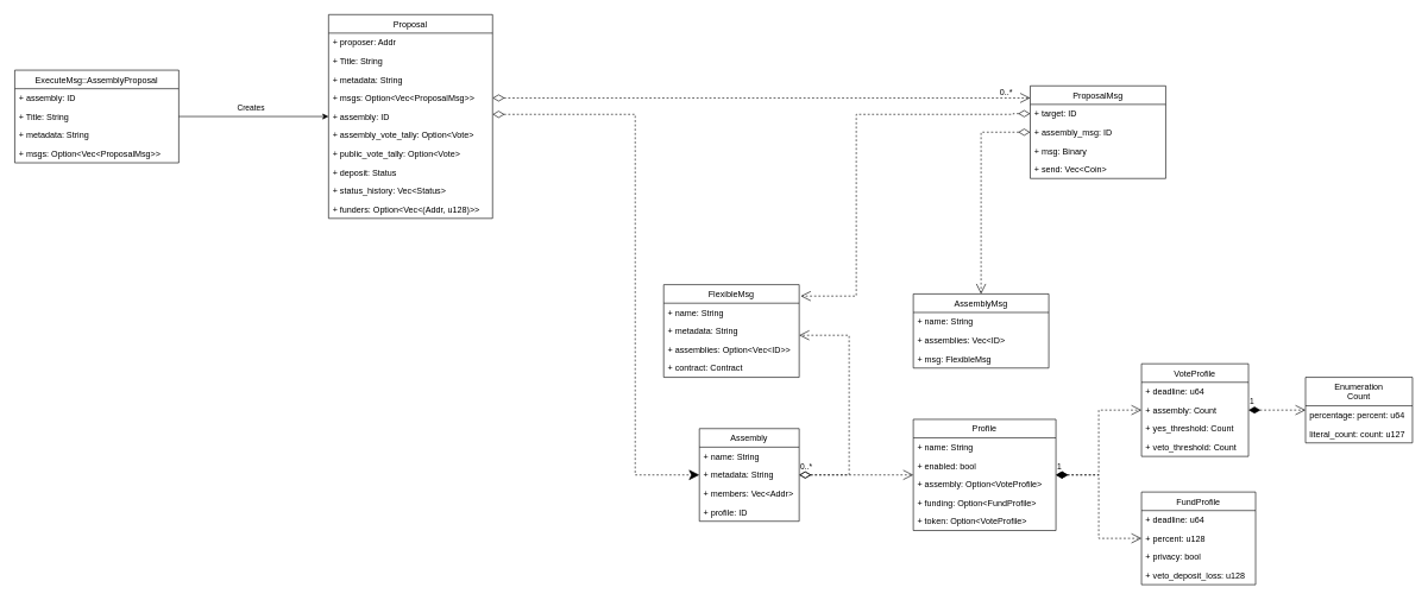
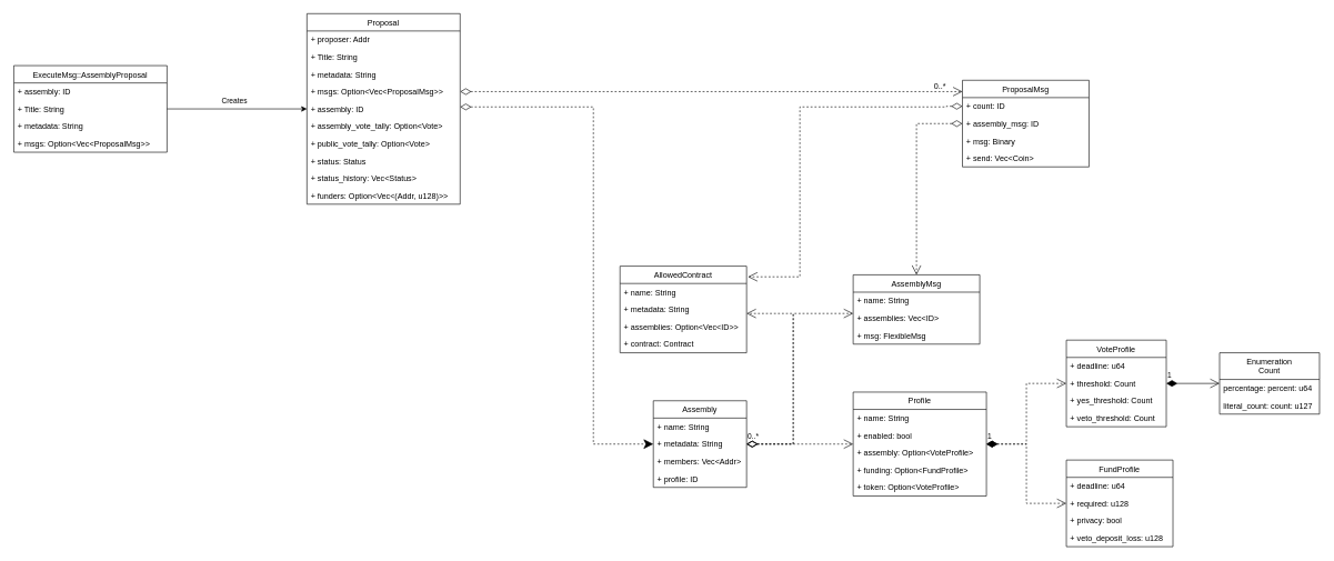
- <mxCell id="53" value="+ target: ID" style="text;strokeColor=none;fillColor=none;align=left;verticalAlign=top;spacingLeft=4;spacingRight=4;overflow=hidden;rotatable=0;points=[[0,0.5],[1,0.5]];portConstraint=eastwest;" parent="52" vertex="1"><mxGeometry y="26" width="190" height="26" as="geometry" /></mxCell>
+ <mxCell id="53" value="+ count: ID" style="text;strokeColor=none;fillColor=none;align=left;verticalAlign=top;spacingLeft=4;spacingRight=4;overflow=hidden;rotatable=0;points=[[0,0.5],[1,0.5]];portConstraint=eastwest;" parent="52" vertex="1"><mxGeometry y="26" width="190" height="26" as="geometry" /></mxCell>
- <mxCell id="49" value="+ deposit: Status" style="text;strokeColor=none;fillColor=none;align=left;verticalAlign=top;spacingLeft=4;spacingRight=4;overflow=hidden;rotatable=0;points=[[0,0.5],[1,0.5]];portConstraint=eastwest;" parent="41" vertex="1"><mxGeometry y="208" width="230" height="26" as="geometry" /></mxCell>
+ <mxCell id="49" value="+ status: Status" style="text;strokeColor=none;fillColor=none;align=left;verticalAlign=top;spacingLeft=4;spacingRight=4;overflow=hidden;rotatable=0;points=[[0,0.5],[1,0.5]];portConstraint=eastwest;" parent="41" vertex="1"><mxGeometry y="208" width="230" height="26" as="geometry" /></mxCell>
- <mxCell id="30" value="FlexibleMsg" style="swimlane;fontStyle=0;childLayout=stackLayout;horizontal=1;startSize=26;fillColor=none;horizontalStack=0;resizeParent=1;resizeParentMax=0;resizeLast=0;collapsible=1;marginBottom=0;" parent="1" vertex="1"><mxGeometry x="930" y="399" width="190" height="130" as="geometry"><mxRectangle x="50" y="50" width="90" height="30" as="alternateBounds" /></mxGeometry></mxCell>
+ <mxCell id="30" value="AllowedContract" style="swimlane;fontStyle=0;childLayout=stackLayout;horizontal=1;startSize=26;fillColor=none;horizontalStack=0;resizeParent=1;resizeParentMax=0;resizeLast=0;collapsible=1;marginBottom=0;" parent="1" vertex="1"><mxGeometry x="930" y="399" width="190" height="130" as="geometry"><mxRectangle x="50" y="50" width="90" height="30" as="alternateBounds" /></mxGeometry></mxCell>
+ <mxCell id="40" value="" style="endArrow=open;html=1;endSize=12;startArrow=diamondThin;startSize=14;startFill=0;edgeStyle=orthogonalEdgeStyle;align=left;verticalAlign=bottom;rounded=0;dashed=1;" parent="1" source="2" target="36" edge="1"><mxGeometry x="-1" y="3" relative="1" as="geometry"><mxPoint x="1130" y="676" as="sourcePoint" /><mxPoint x="1290" y="485" as="targetPoint" /><Array as="points"><mxPoint x="1190" y="666" /><mxPoint x="1190" y="470" /></Array></mxGeometry></mxCell>
- <mxCell id="28" value="1" style="endArrow=open;html=1;endSize=12;startArrow=diamondThin;startSize=14;startFill=1;edgeStyle=orthogonalEdgeStyle;align=left;verticalAlign=bottom;rounded=0;dashed=1;" parent="1" source="16" target="13" edge="1"><mxGeometry x="-1" y="3" relative="1" as="geometry"><mxPoint x="1490" y="676" as="sourcePoint" /><mxPoint x="1610" y="585" as="targetPoint" /></mxGeometry></mxCell>
+ <mxCell id="28" value="1" style="endArrow=open;html=1;endSize=12;startArrow=diamondThin;startSize=14;startFill=1;edgeStyle=orthogonalEdgeStyle;align=left;verticalAlign=bottom;rounded=0;dashed=0;" parent="1" source="16" target="13" edge="1"><mxGeometry x="-1" y="3" relative="1" as="geometry"><mxPoint x="1490" y="676" as="sourcePoint" /><mxPoint x="1610" y="585" as="targetPoint" /></mxGeometry></mxCell>
- <mxCell id="18" value="+ assembly: Count" style="text;strokeColor=none;fillColor=none;align=left;verticalAlign=top;spacingLeft=4;spacingRight=4;overflow=hidden;rotatable=0;points=[[0,0.5],[1,0.5]];portConstraint=eastwest;" parent="16" vertex="1"><mxGeometry y="52" width="150" height="26" as="geometry" /></mxCell>
+ <mxCell id="18" value="+ threshold: Count" style="text;strokeColor=none;fillColor=none;align=left;verticalAlign=top;spacingLeft=4;spacingRight=4;overflow=hidden;rotatable=0;points=[[0,0.5],[1,0.5]];portConstraint=eastwest;" parent="16" vertex="1"><mxGeometry y="52" width="150" height="26" as="geometry" /></mxCell>
- <mxCell id="23" value="+ percent: u128" style="text;strokeColor=none;fillColor=none;align=left;verticalAlign=top;spacingLeft=4;spacingRight=4;overflow=hidden;rotatable=0;points=[[0,0.5],[1,0.5]];portConstraint=eastwest;" parent="21" vertex="1"><mxGeometry y="52" width="160" height="26" as="geometry" /></mxCell>
+ <mxCell id="23" value="+ required: u128" style="text;strokeColor=none;fillColor=none;align=left;verticalAlign=top;spacingLeft=4;spacingRight=4;overflow=hidden;rotatable=0;points=[[0,0.5],[1,0.5]];portConstraint=eastwest;" parent="21" vertex="1"><mxGeometry y="52" width="160" height="26" as="geometry" /></mxCell>
